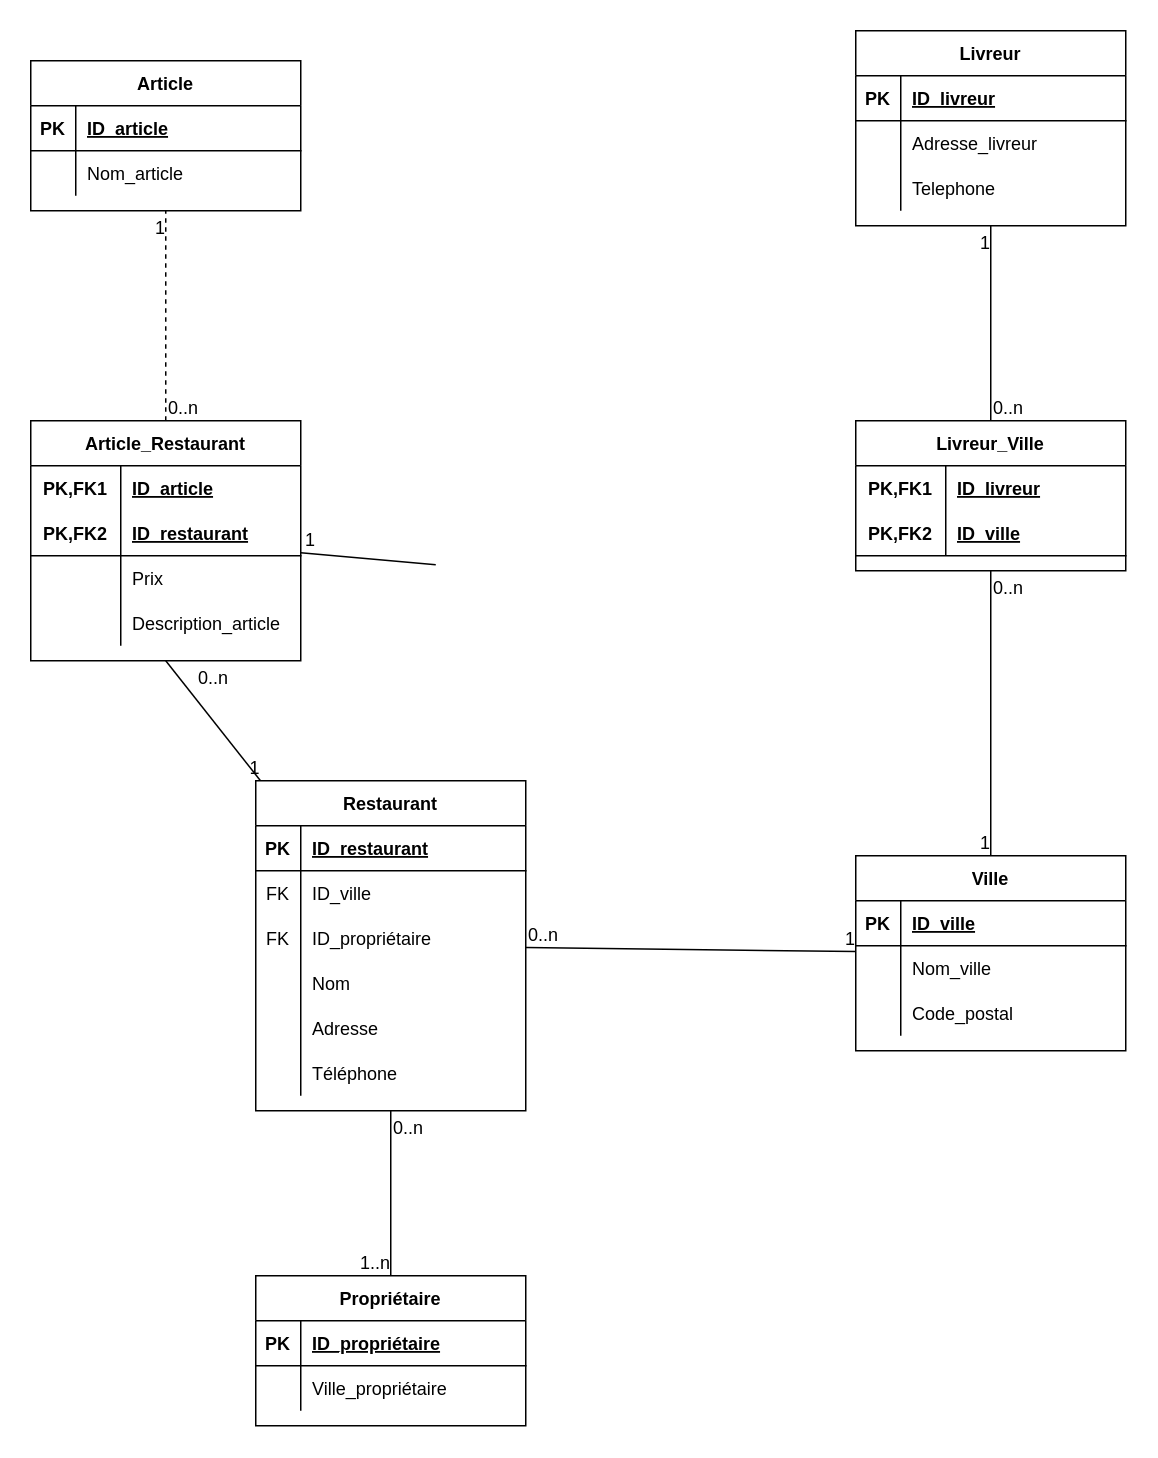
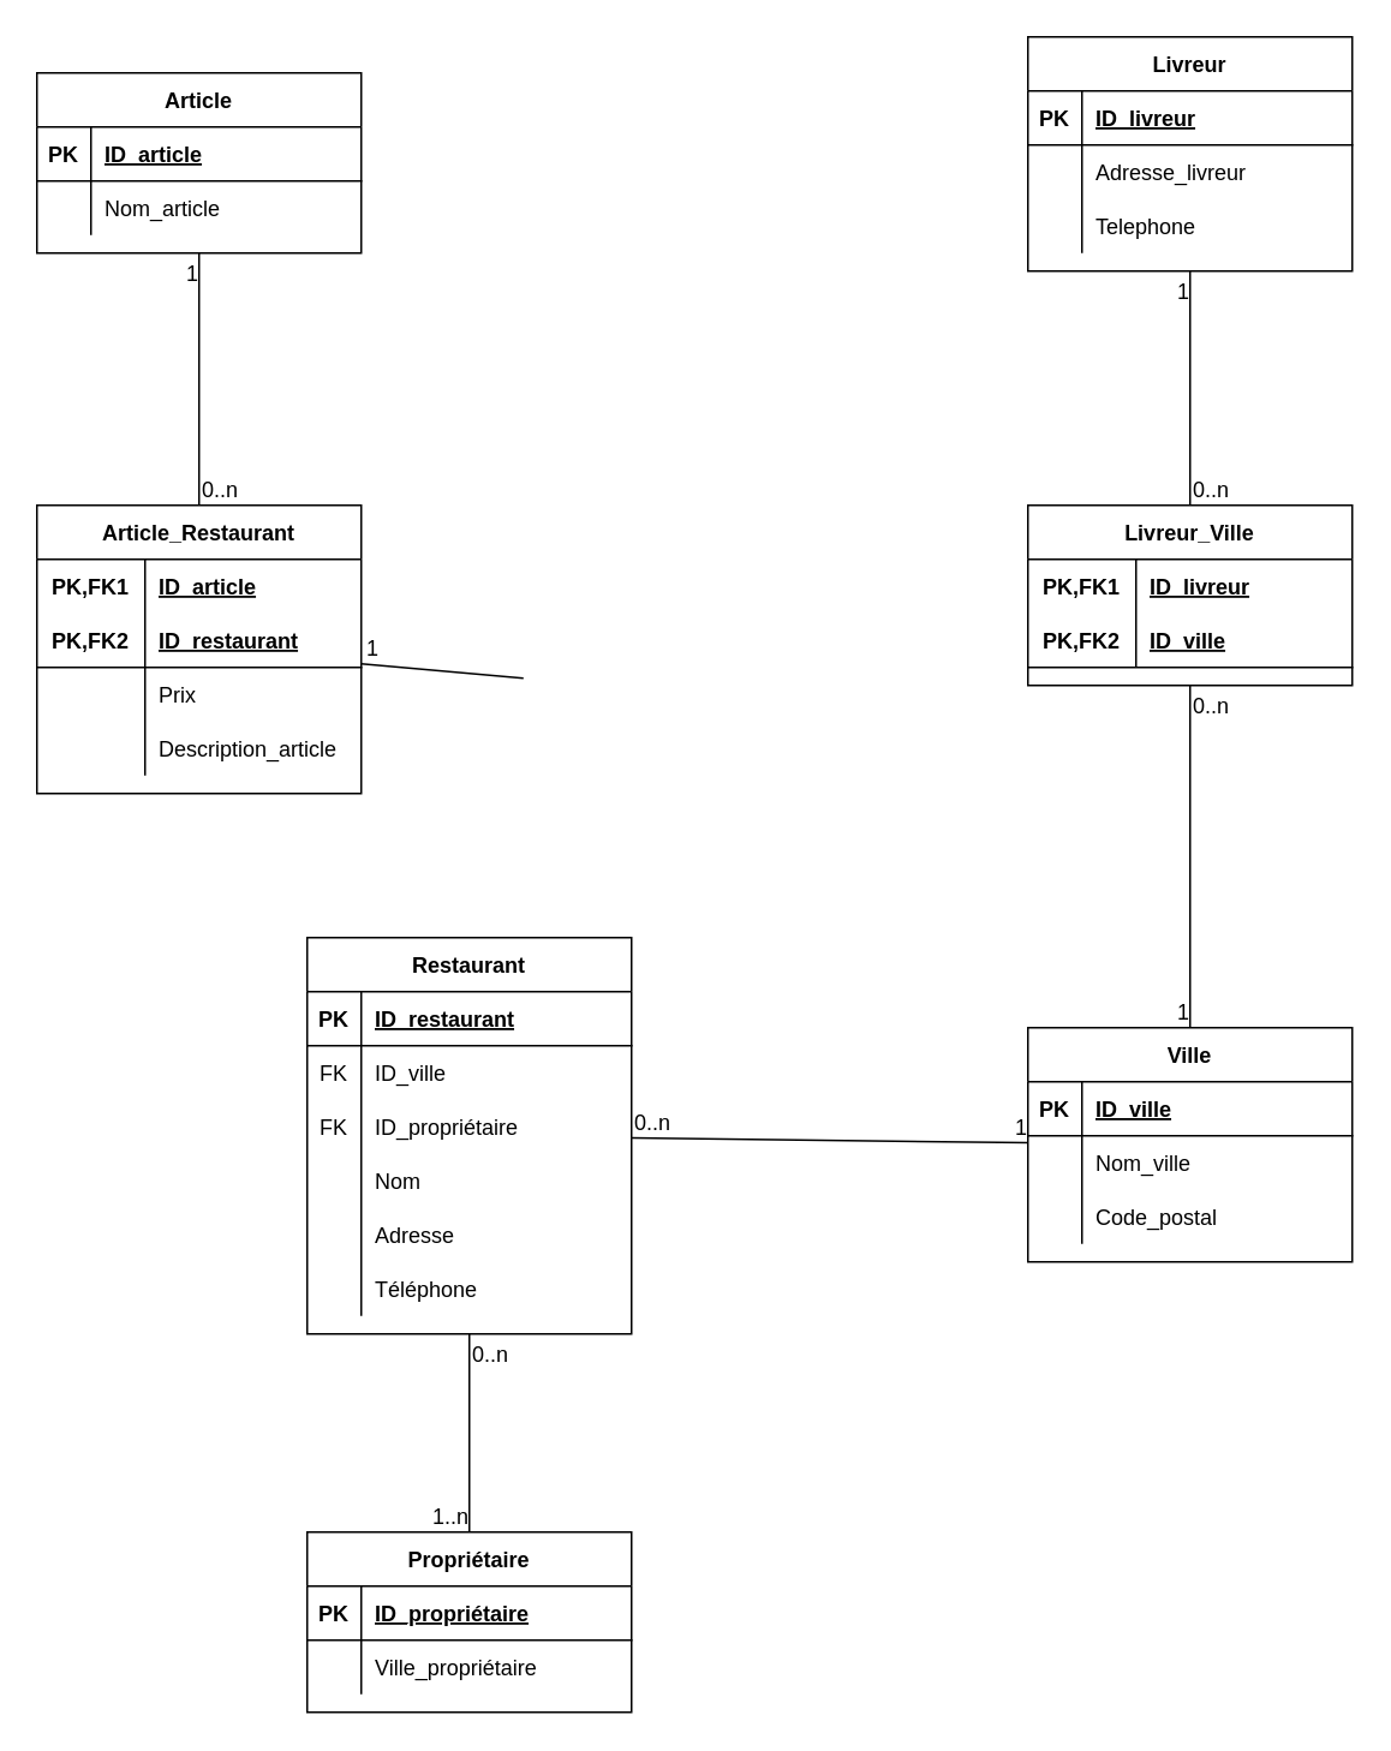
- <mxCell id="14" value="" style="endArrow=none;html=1;rounded=0;dashed=1;" edge="1" parent="1" source="37" target="30"><mxGeometry relative="1" as="geometry"><mxPoint x="260" y="200" as="sourcePoint" /><mxPoint x="260" y="280" as="targetPoint" /></mxGeometry></mxCell>
+ <mxCell id="14" value="" style="endArrow=none;html=1;rounded=0;" edge="1" parent="1" source="37" target="30"><mxGeometry relative="1" as="geometry"><mxPoint x="260" y="200" as="sourcePoint" /><mxPoint x="260" y="280" as="targetPoint" /></mxGeometry></mxCell>
- <mxCell id="11" value="" style="endArrow=none;html=1;rounded=0;exitX=0.5;exitY=1;exitDx=0;exitDy=0;" edge="1" parent="1" source="37" target="50"><mxGeometry relative="1" as="geometry"><mxPoint x="440" y="480" as="sourcePoint" /><mxPoint x="600" y="480" as="targetPoint" /></mxGeometry></mxCell>
- <mxCell id="12" value="&lt;div&gt;0..n&lt;/div&gt;" style="resizable=0;html=1;align=left;verticalAlign=bottom;" connectable="0" vertex="1" parent="11"><mxGeometry x="-1" relative="1" as="geometry"><mxPoint x="20" y="20" as="offset" /></mxGeometry></mxCell>
- <mxCell id="13" value="&lt;div&gt;1&lt;/div&gt;" style="resizable=0;html=1;align=right;verticalAlign=bottom;" connectable="0" vertex="1" parent="11"><mxGeometry x="1" relative="1" as="geometry" /></mxCell>
